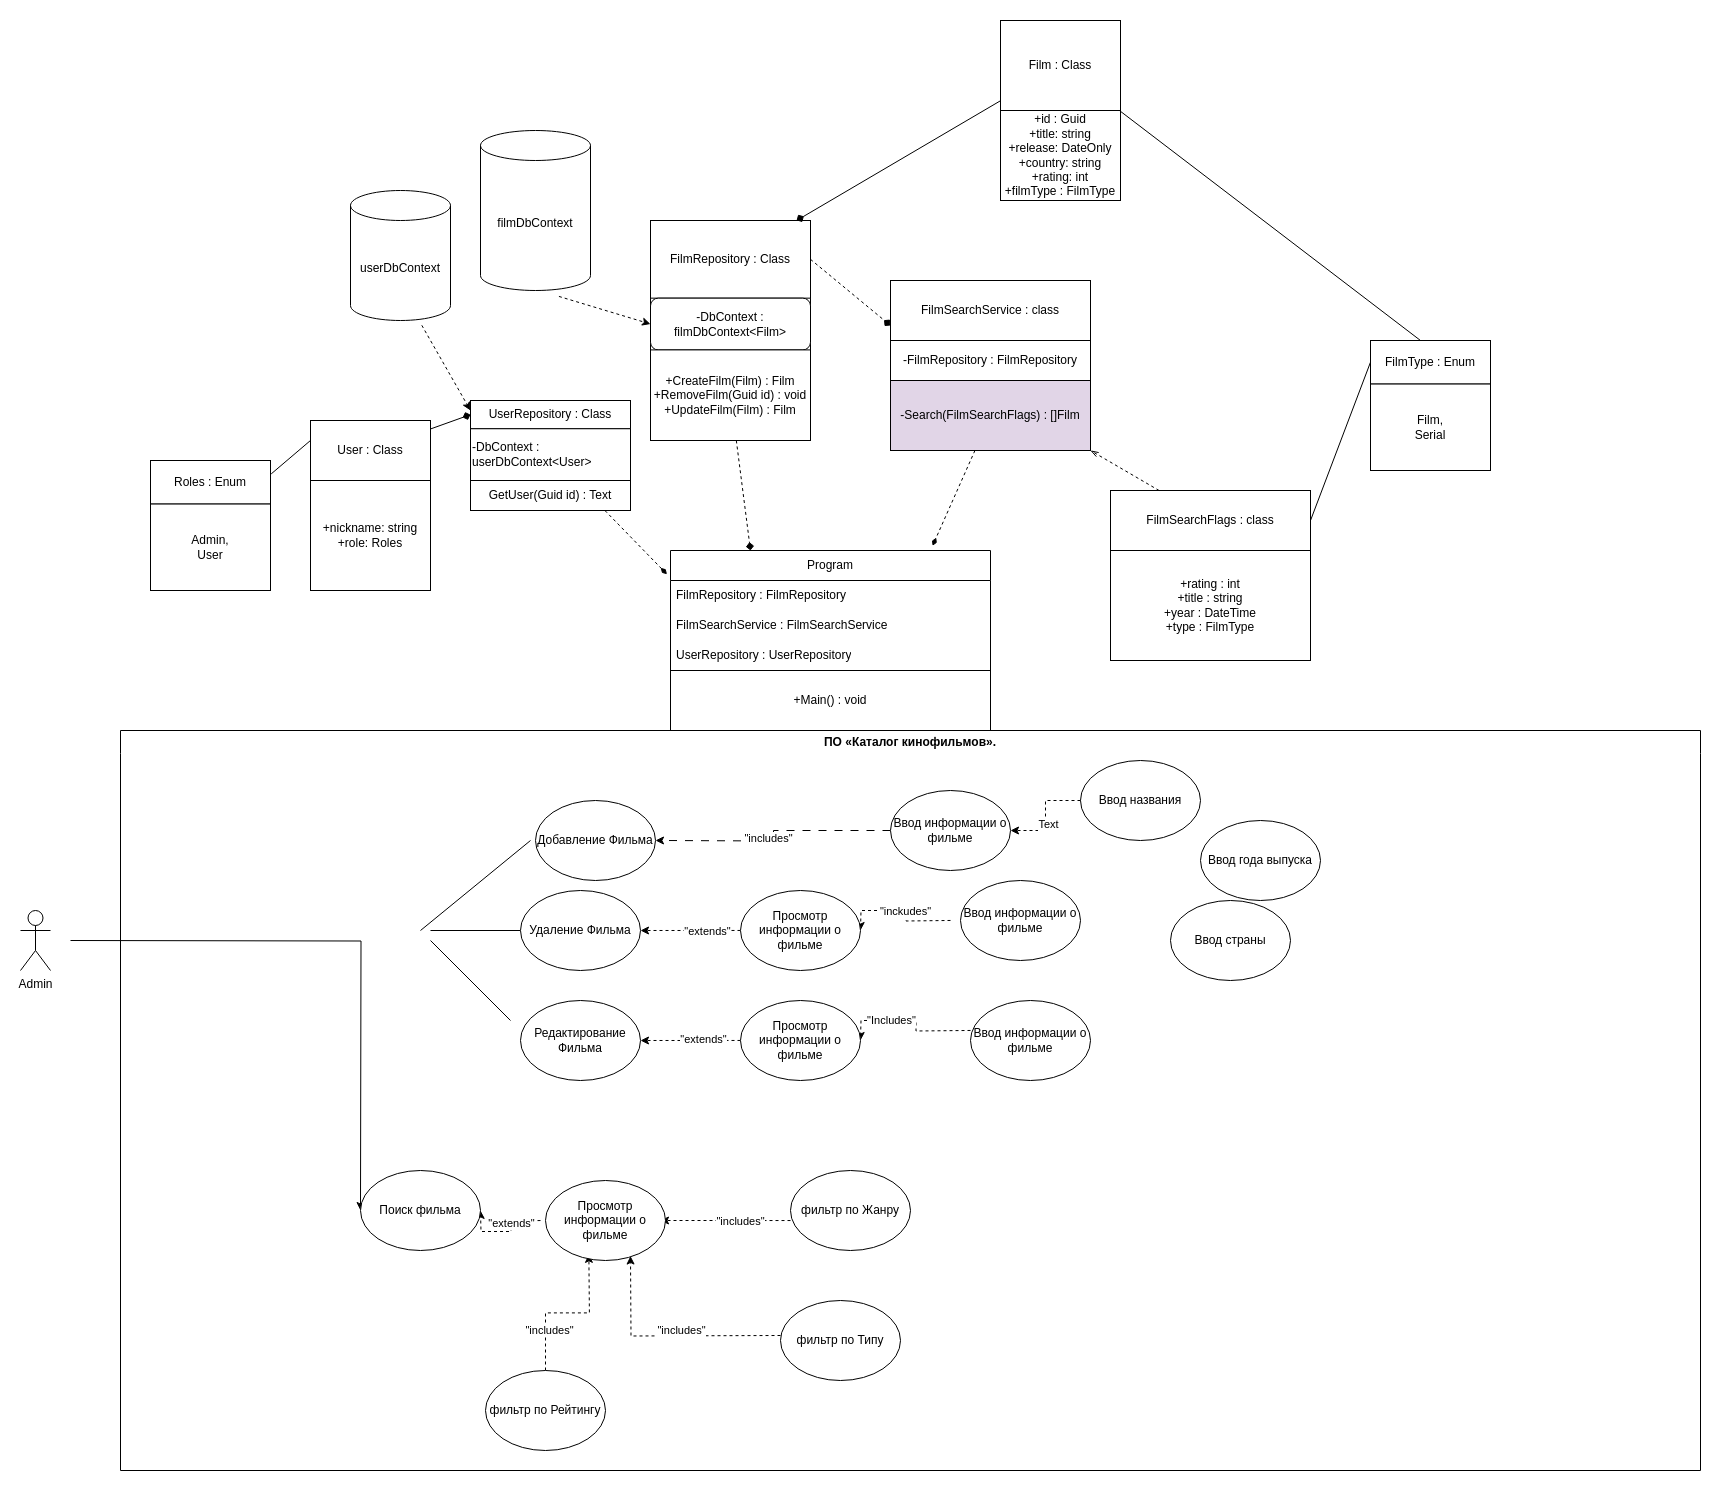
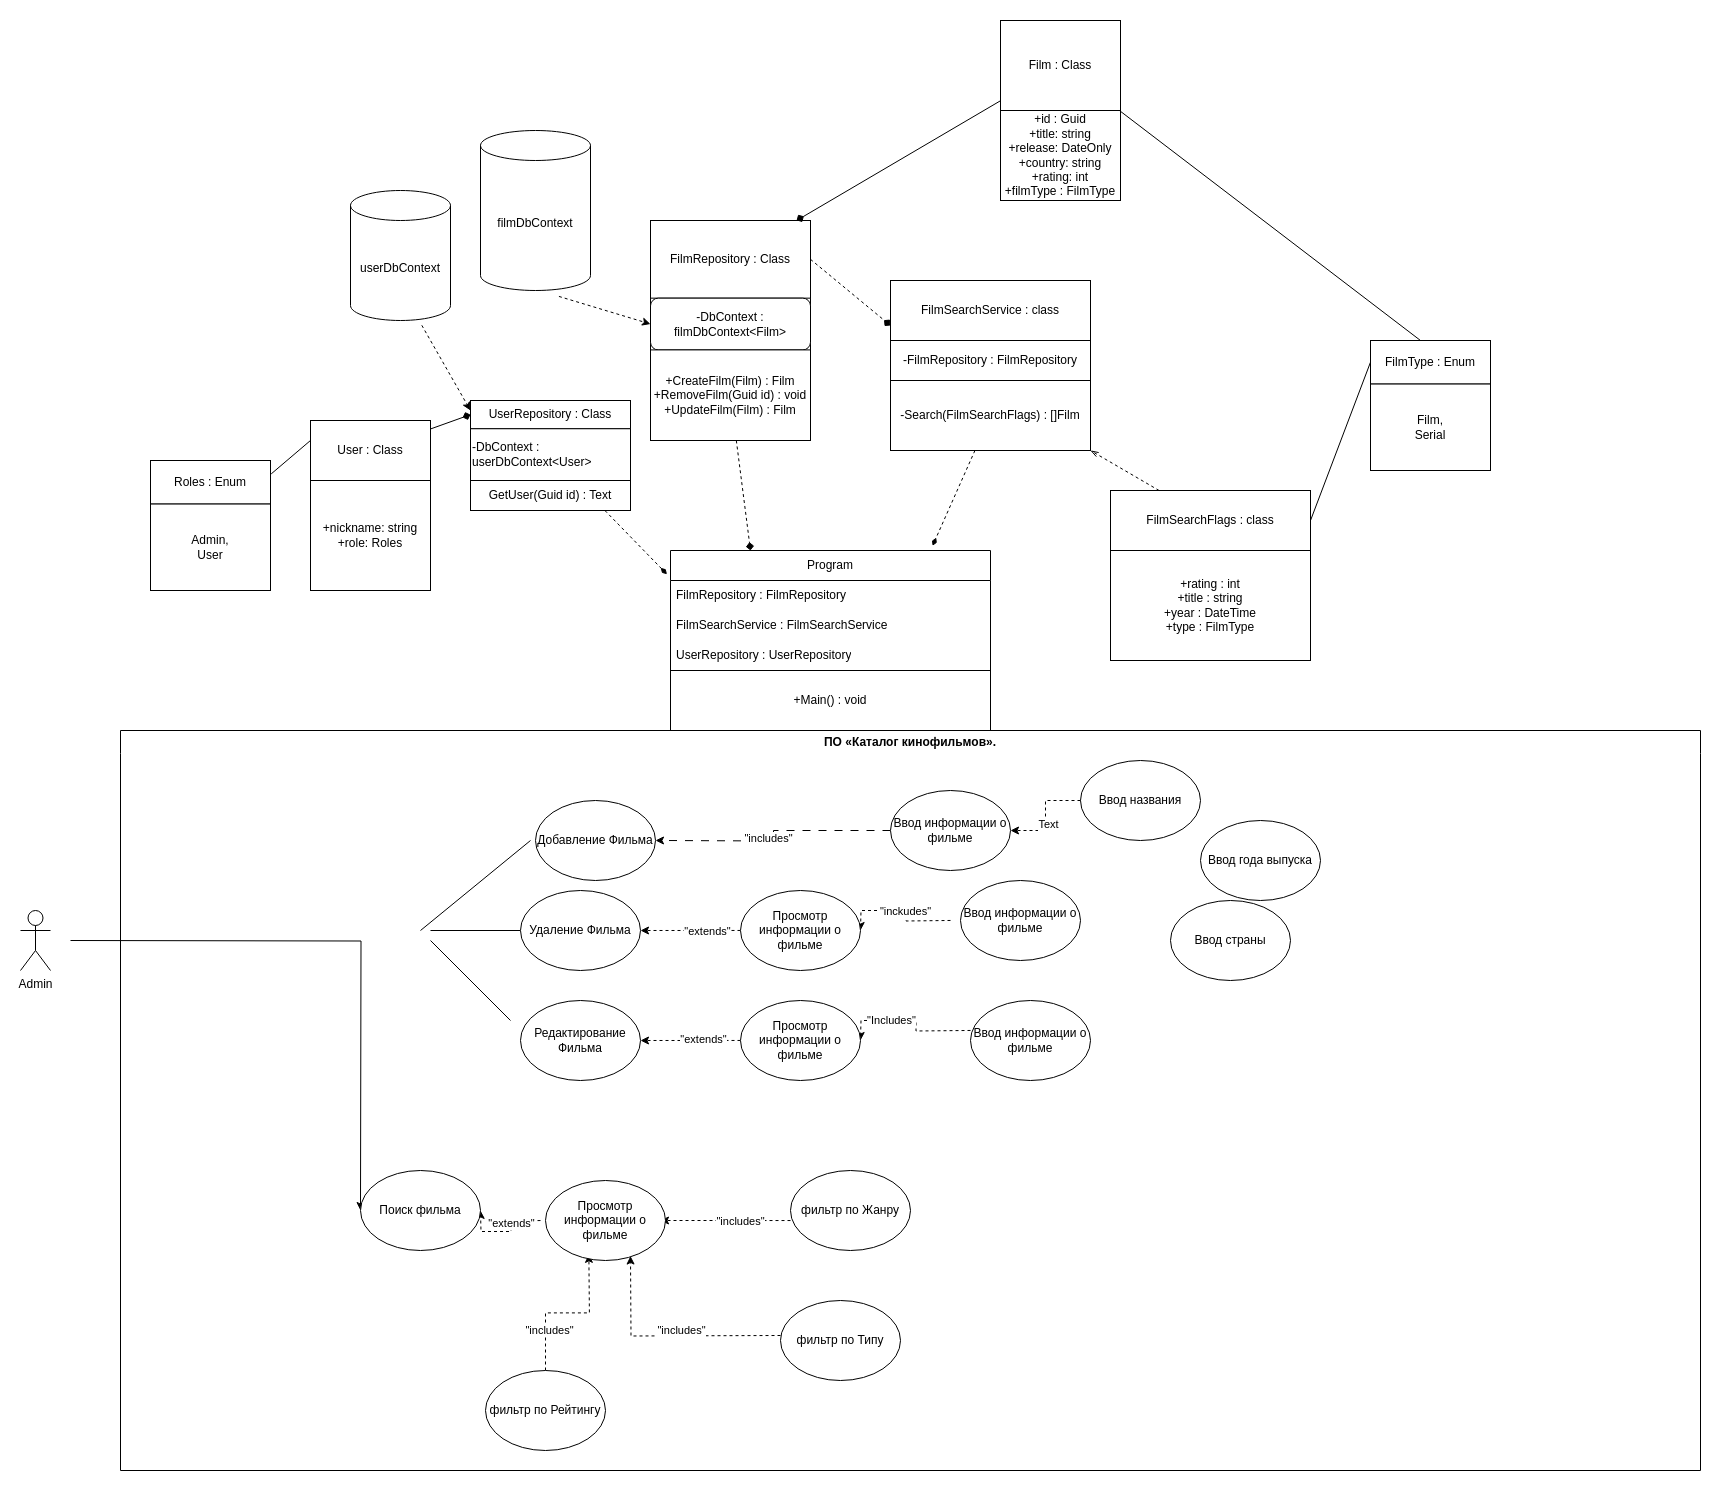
- <mxCell id="39" value="-Search(FilmSearchFlags) : []Film" style="rounded=0;whiteSpace=wrap;html=1;fillColor=#e1d5e7;" parent="34" vertex="1"><mxGeometry y="100" width="200" height="70" as="geometry" /></mxCell>
+ <mxCell id="39" value="-Search(FilmSearchFlags) : []Film" style="rounded=0;whiteSpace=wrap;html=1;" parent="34" vertex="1"><mxGeometry y="100" width="200" height="70" as="geometry" /></mxCell>
